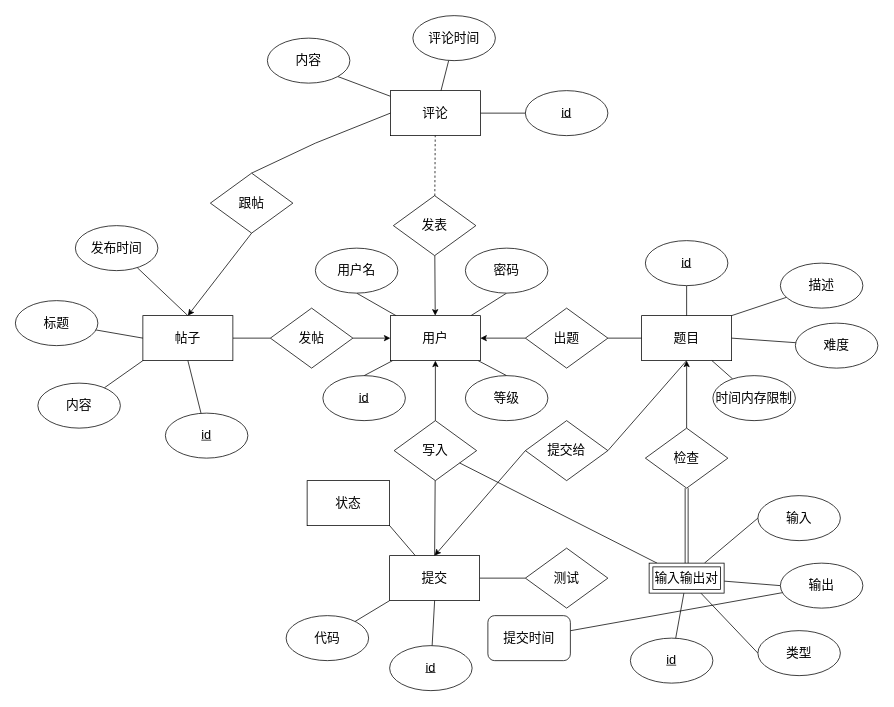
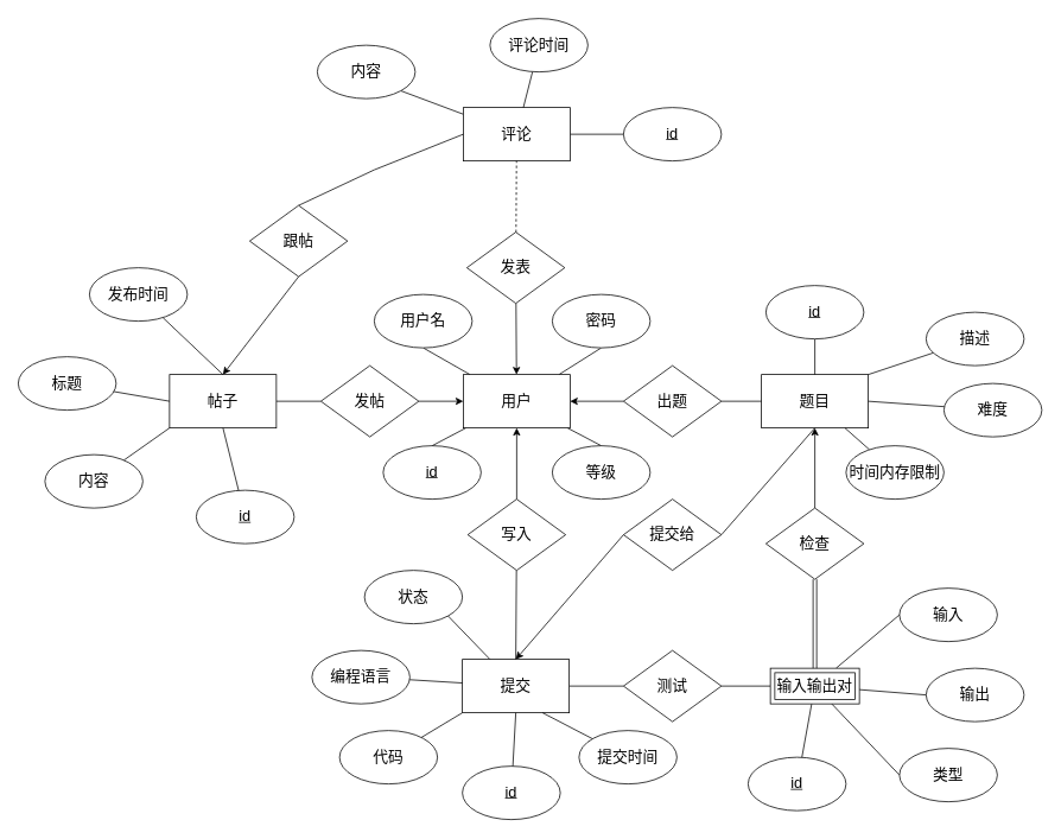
- <mxCell id="63" value="状态" style="whiteSpace=wrap;html=1;fontSize=17;rounded=0;" vertex="1" parent="1"><mxGeometry x="409" y="640" width="110" height="60" as="geometry" /></mxCell>
+ <mxCell id="63" value="状态" style="ellipse;whiteSpace=wrap;html=1;fontSize=17;" vertex="1" parent="1"><mxGeometry x="409" y="640" width="110" height="60" as="geometry" /></mxCell>
- <mxCell id="30" style="rounded=0;orthogonalLoop=1;jettySize=auto;html=1;endArrow=none;endFill=0;fontSize=17;" edge="1" parent="1" source="35" target="22"><mxGeometry relative="1" as="geometry" /></mxCell>
+ <mxCell id="30" style="rounded=0;orthogonalLoop=1;jettySize=auto;html=1;entryX=1;entryY=0.5;entryDx=0;entryDy=0;endArrow=none;endFill=0;fontSize=17;" edge="1" parent="1" source="35" target="38"><mxGeometry relative="1" as="geometry" /></mxCell>
+ <mxCell id="60" value="编程语言" style="ellipse;whiteSpace=wrap;html=1;fontSize=17;" vertex="1" parent="1"><mxGeometry x="350" y="730" width="110" height="60" as="geometry" /></mxCell>
+ <mxCell id="59" style="rounded=0;orthogonalLoop=1;jettySize=auto;html=1;endArrow=none;endFill=0;" edge="1" parent="1" source="60" target="13"><mxGeometry relative="1" as="geometry" /></mxCell>
- <mxCell id="51" style="rounded=0;orthogonalLoop=1;jettySize=auto;html=1;endArrow=none;endFill=0;" edge="1" parent="1" source="52" target="71"><mxGeometry relative="1" as="geometry" /></mxCell>
+ <mxCell id="51" style="rounded=0;orthogonalLoop=1;jettySize=auto;html=1;entryX=0.75;entryY=1;entryDx=0;entryDy=0;endArrow=none;endFill=0;" edge="1" parent="1" source="52" target="13"><mxGeometry relative="1" as="geometry" /></mxCell>
- <mxCell id="52" value="提交时间" style="whiteSpace=wrap;html=1;fontSize=17;rounded=1;" vertex="1" parent="1"><mxGeometry x="650" y="820" width="110" height="60" as="geometry" /></mxCell>
+ <mxCell id="52" value="提交时间" style="ellipse;whiteSpace=wrap;html=1;fontSize=17;" vertex="1" parent="1"><mxGeometry x="650" y="820" width="110" height="60" as="geometry" /></mxCell>
